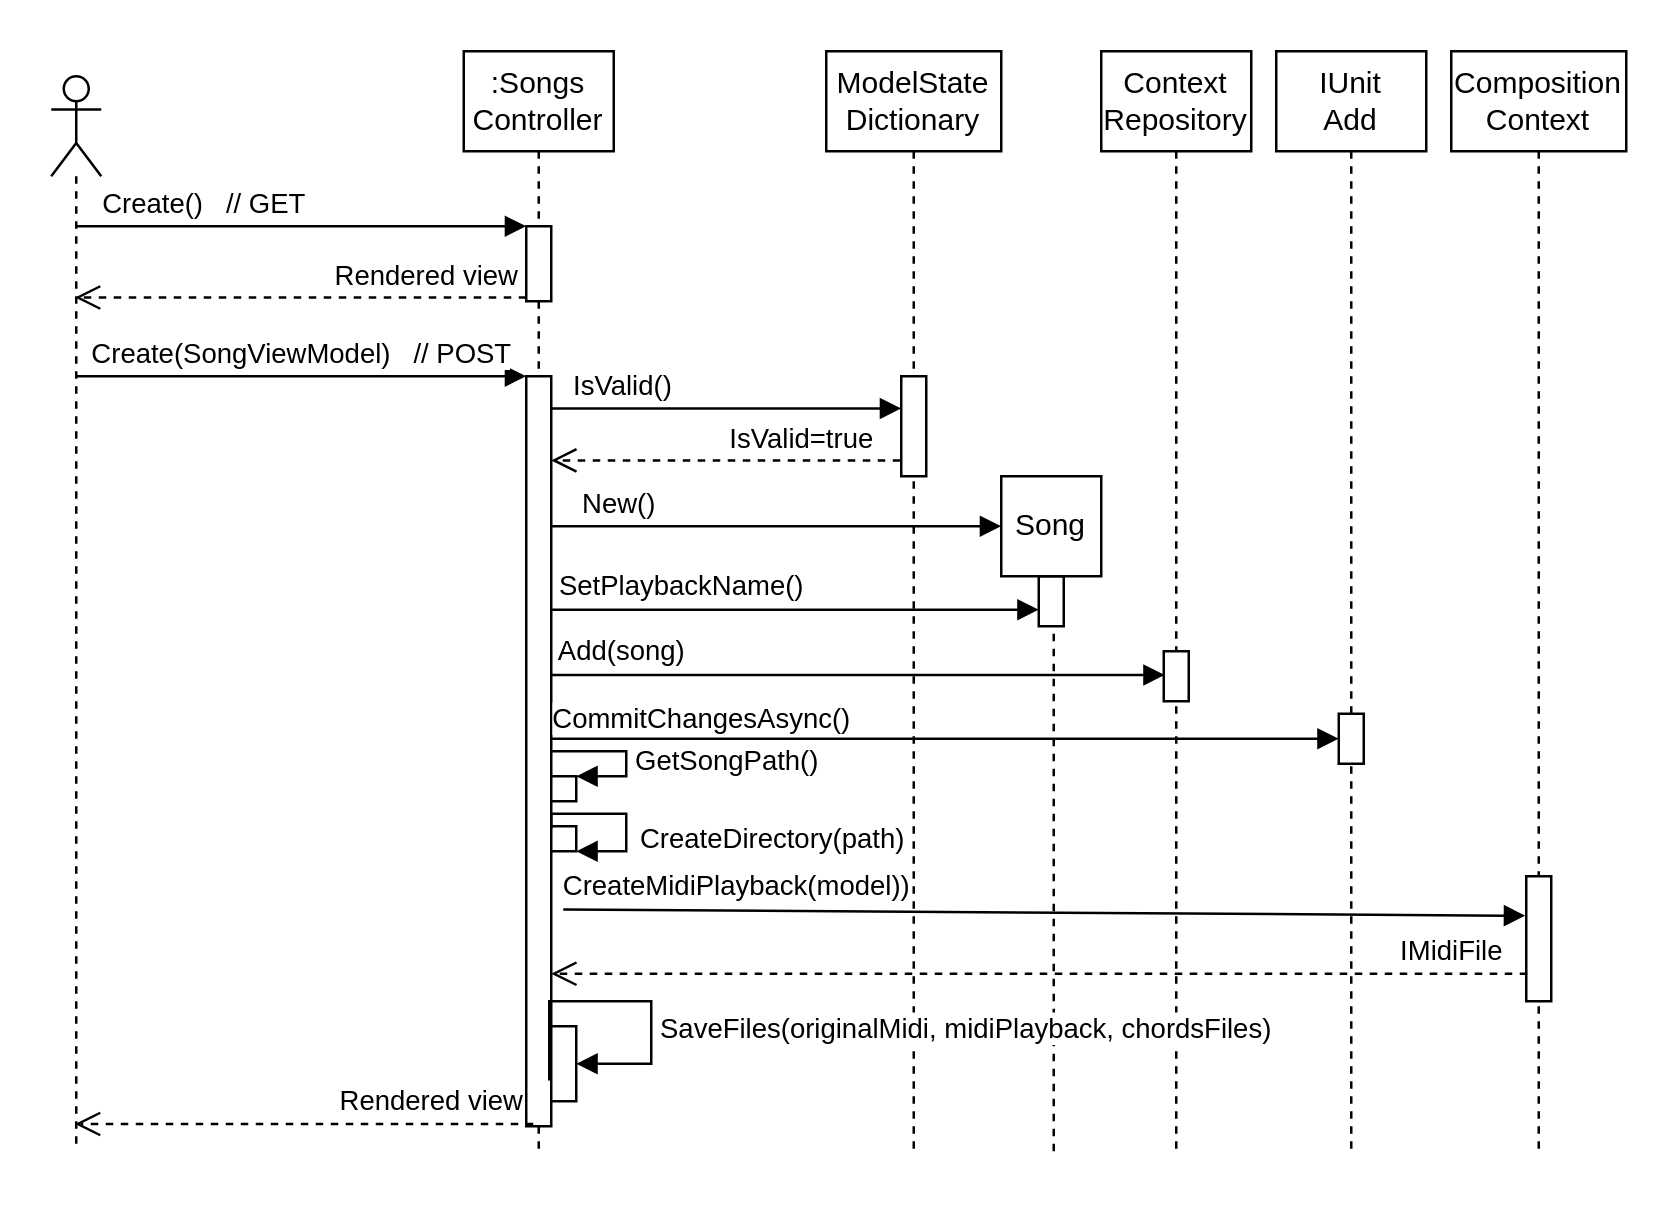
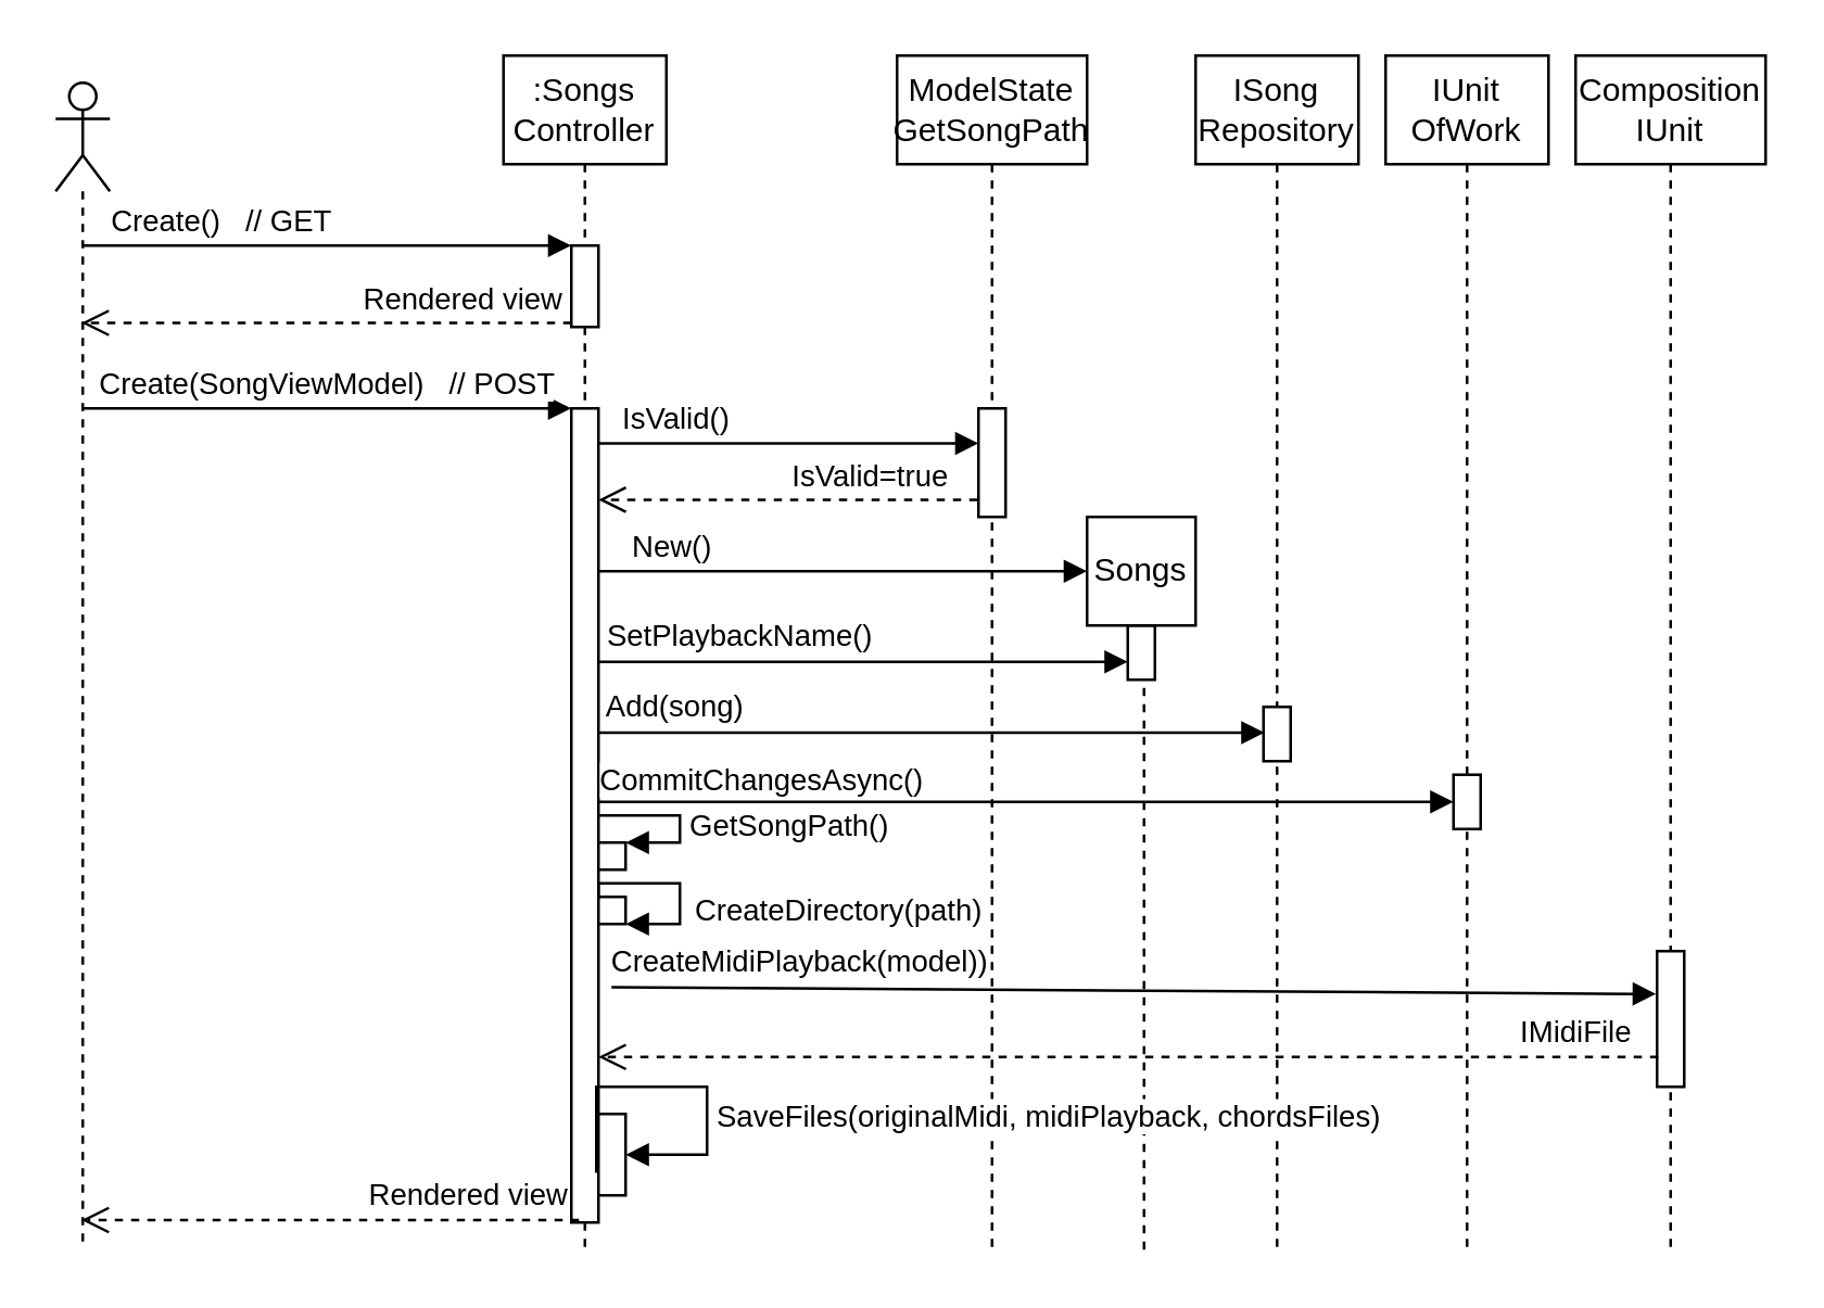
- <mxCell id="5" value="ModelState&lt;br&gt;Dictionary" style="shape=umlLifeline;perimeter=lifelinePerimeter;whiteSpace=wrap;html=1;container=1;collapsible=0;recursiveResize=0;outlineConnect=0;" parent="1" vertex="1"><mxGeometry x="330" y="20" width="70" height="440" as="geometry" /></mxCell>
+ <mxCell id="5" value="ModelState&lt;br&gt;GetSongPath" style="shape=umlLifeline;perimeter=lifelinePerimeter;whiteSpace=wrap;html=1;container=1;collapsible=0;recursiveResize=0;outlineConnect=0;" parent="1" vertex="1"><mxGeometry x="330" y="20" width="70" height="440" as="geometry" /></mxCell>
- <mxCell id="20" value="Context&lt;br&gt;Repository" style="shape=umlLifeline;perimeter=lifelinePerimeter;whiteSpace=wrap;html=1;container=1;collapsible=0;recursiveResize=0;outlineConnect=0;" parent="1" vertex="1"><mxGeometry x="440" y="20" width="60" height="440" as="geometry" /></mxCell>
+ <mxCell id="20" value="ISong&lt;br&gt;Repository" style="shape=umlLifeline;perimeter=lifelinePerimeter;whiteSpace=wrap;html=1;container=1;collapsible=0;recursiveResize=0;outlineConnect=0;" parent="1" vertex="1"><mxGeometry x="440" y="20" width="60" height="440" as="geometry" /></mxCell>
- <mxCell id="18" value="IUnit&lt;br&gt;Add" style="shape=umlLifeline;perimeter=lifelinePerimeter;whiteSpace=wrap;html=1;container=1;collapsible=0;recursiveResize=0;outlineConnect=0;" parent="1" vertex="1"><mxGeometry x="510" y="20" width="60" height="440" as="geometry" /></mxCell>
+ <mxCell id="18" value="IUnit&lt;br&gt;OfWork" style="shape=umlLifeline;perimeter=lifelinePerimeter;whiteSpace=wrap;html=1;container=1;collapsible=0;recursiveResize=0;outlineConnect=0;" parent="1" vertex="1"><mxGeometry x="510" y="20" width="60" height="440" as="geometry" /></mxCell>
- <mxCell id="25" value="Composition&lt;br&gt;Context" style="shape=umlLifeline;perimeter=lifelinePerimeter;whiteSpace=wrap;html=1;container=1;collapsible=0;recursiveResize=0;outlineConnect=0;strokeWidth=1;" parent="1" vertex="1"><mxGeometry x="580" y="20" width="70" height="440" as="geometry" /></mxCell>
+ <mxCell id="25" value="Composition&lt;br&gt;IUnit" style="shape=umlLifeline;perimeter=lifelinePerimeter;whiteSpace=wrap;html=1;container=1;collapsible=0;recursiveResize=0;outlineConnect=0;strokeWidth=1;" parent="1" vertex="1"><mxGeometry x="580" y="20" width="70" height="440" as="geometry" /></mxCell>
- <mxCell id="15" value="Song" style="rounded=0;whiteSpace=wrap;html=1;strokeWidth=1;" parent="1" vertex="1"><mxGeometry x="400" y="190" width="40" height="40" as="geometry" /></mxCell>
+ <mxCell id="15" value="Songs" style="rounded=0;whiteSpace=wrap;html=1;strokeWidth=1;" parent="1" vertex="1"><mxGeometry x="400" y="190" width="40" height="40" as="geometry" /></mxCell>
